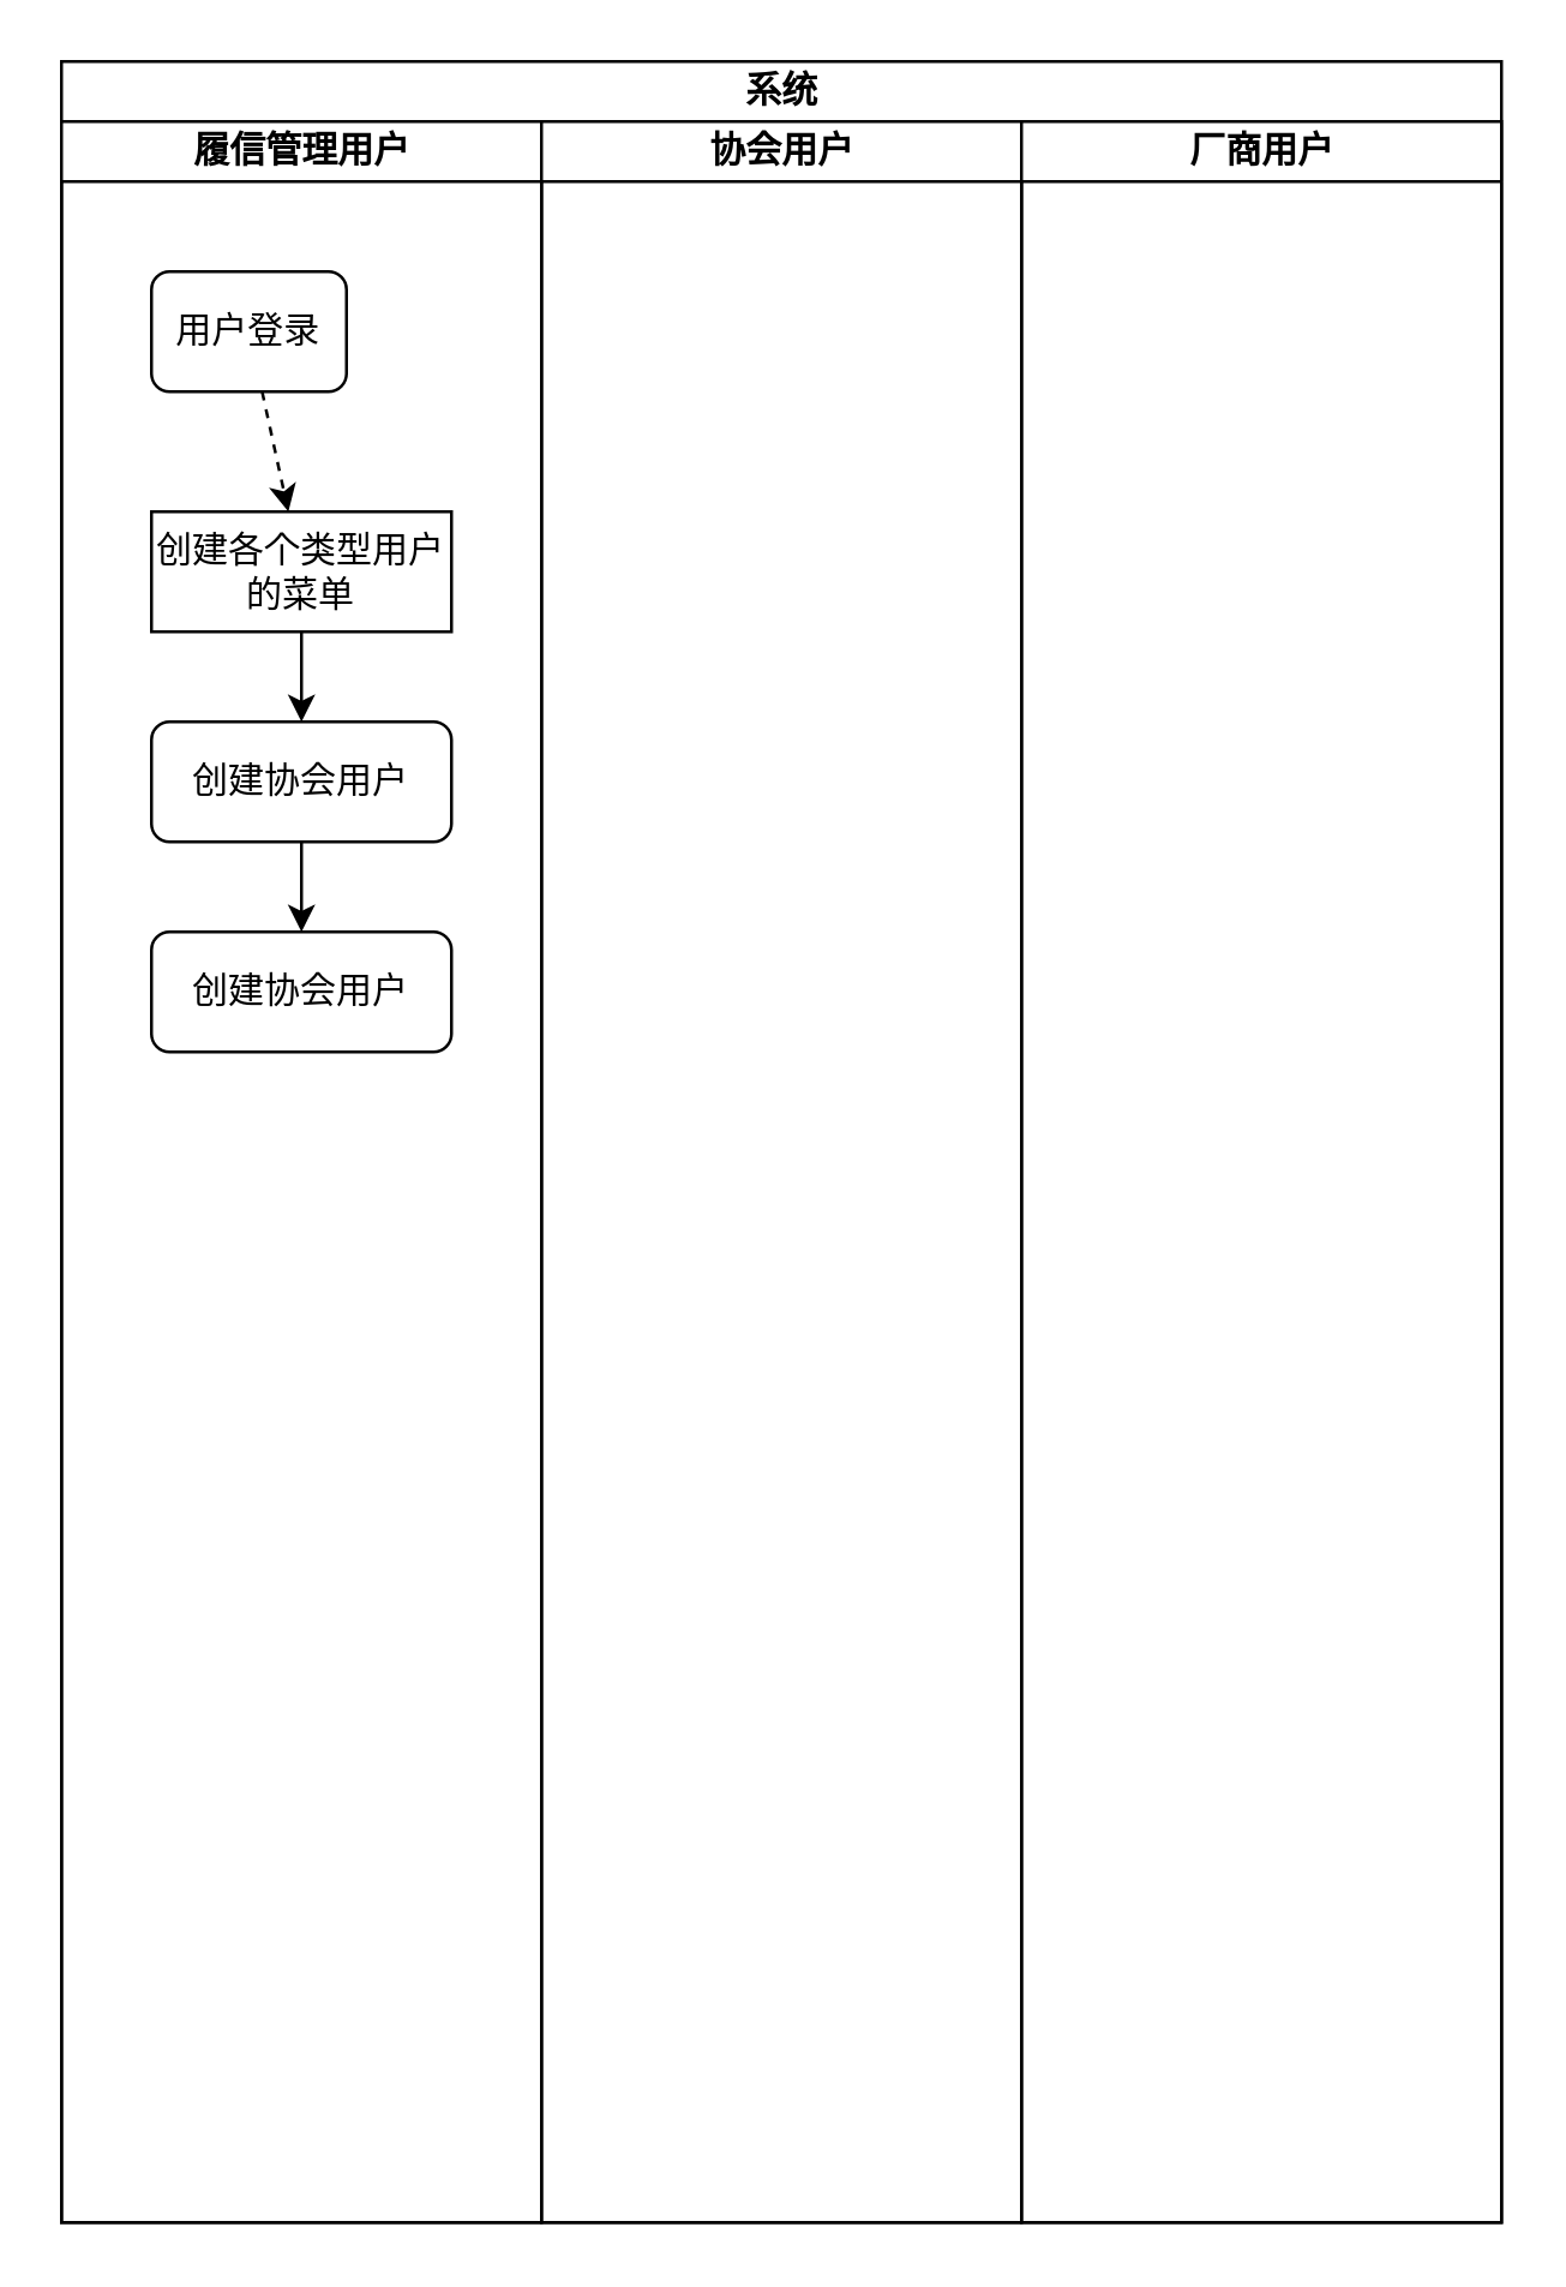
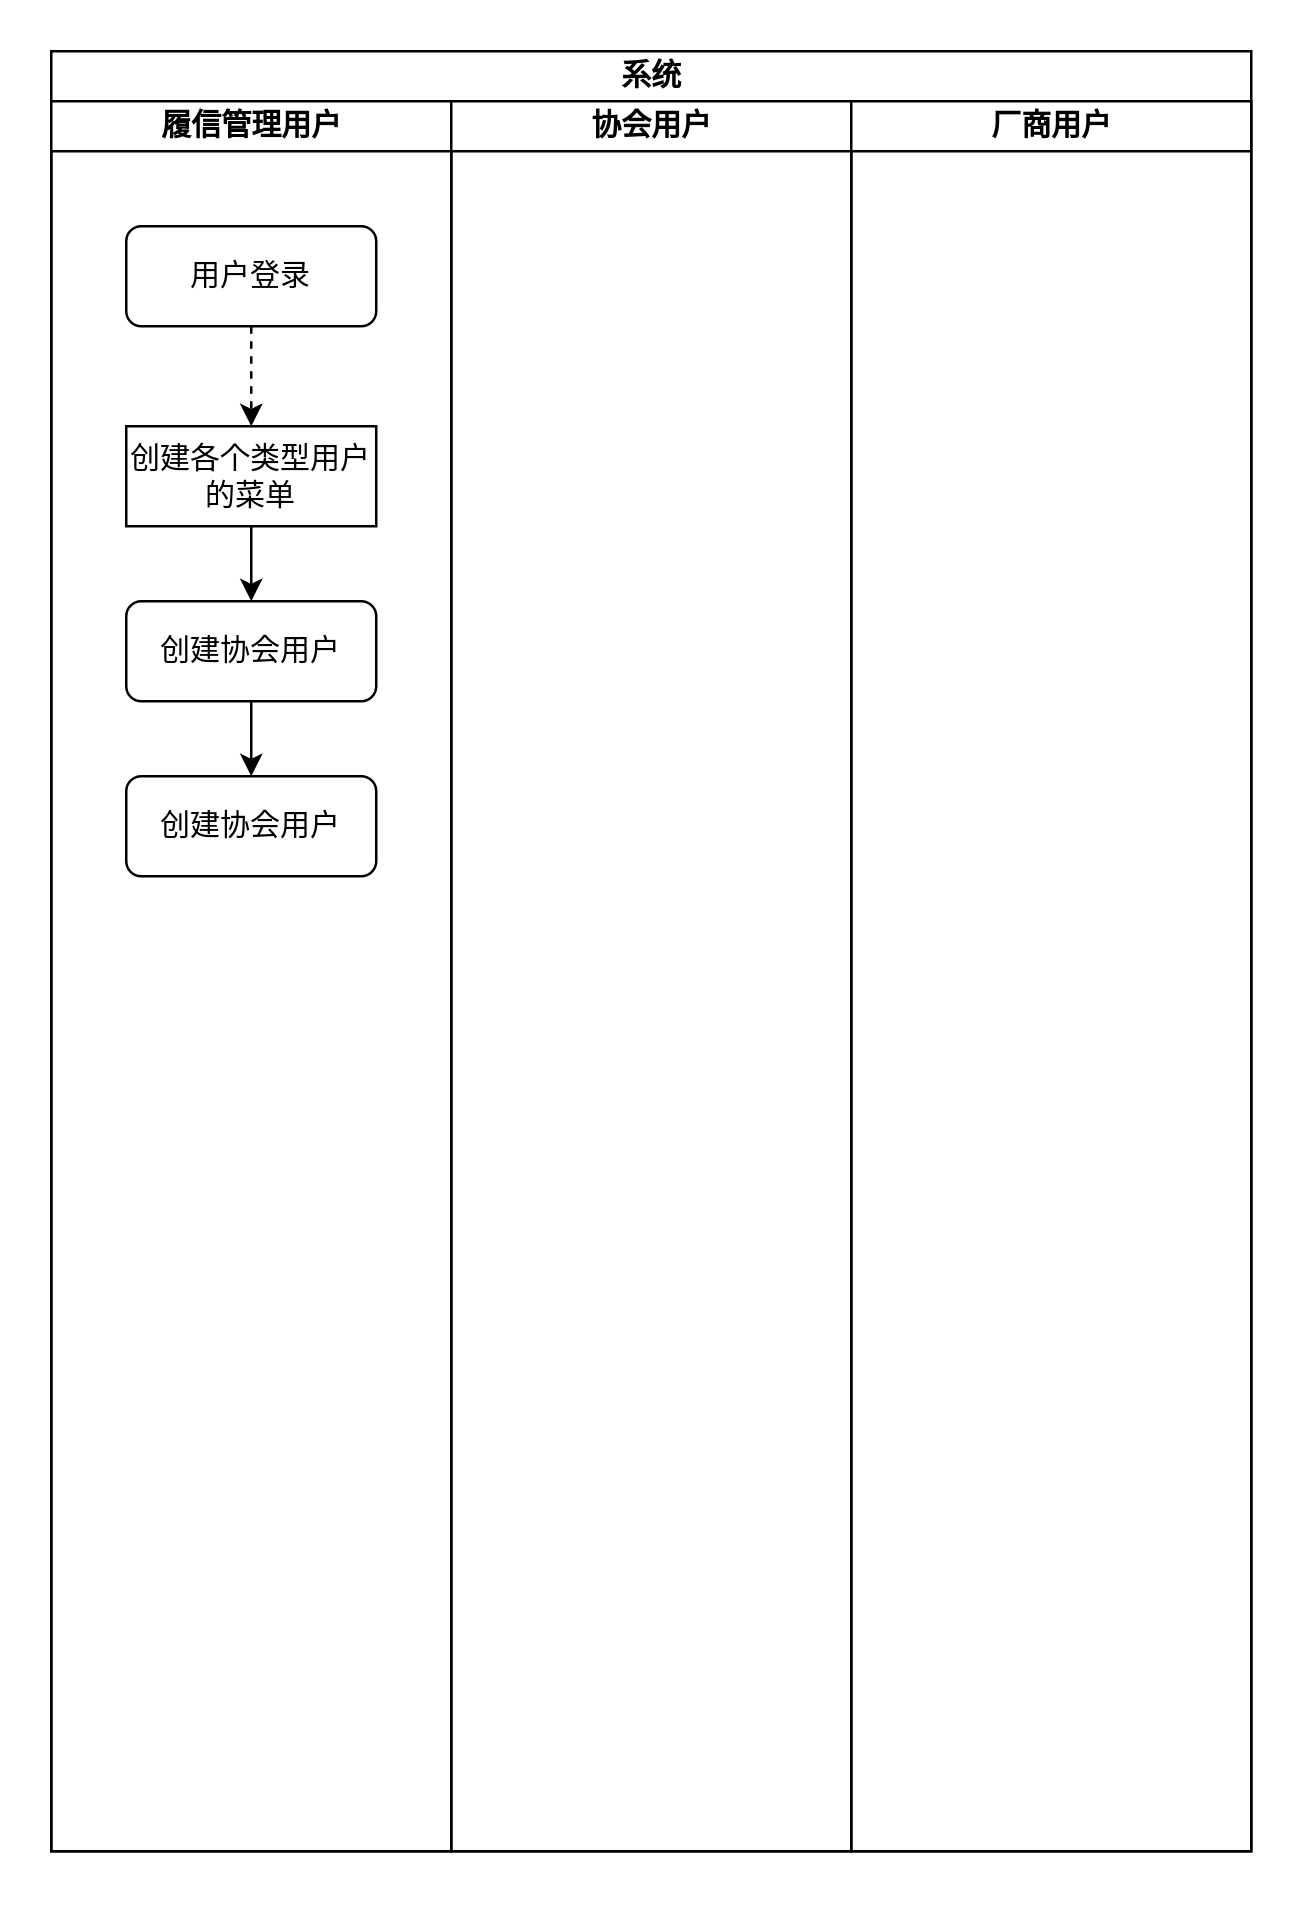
- <mxCell id="5" value="用户登录" style="rounded=1;whiteSpace=wrap;html=1;strokeColor=rgb(0, 0, 0);fontFamily=Helvetica;fontSize=12;fontColor=rgb(0, 0, 0);startSize=20;fillColor=rgb(255, 255, 255);" vertex="1" parent="3"><mxGeometry x="30" y="50" width="65" height="40" as="geometry" /></mxCell>
+ <mxCell id="5" value="用户登录" style="rounded=1;whiteSpace=wrap;html=1;strokeColor=rgb(0, 0, 0);fontFamily=Helvetica;fontSize=12;fontColor=rgb(0, 0, 0);startSize=20;fillColor=rgb(255, 255, 255);" vertex="1" parent="3"><mxGeometry x="30" y="50" width="100" height="40" as="geometry" /></mxCell>
